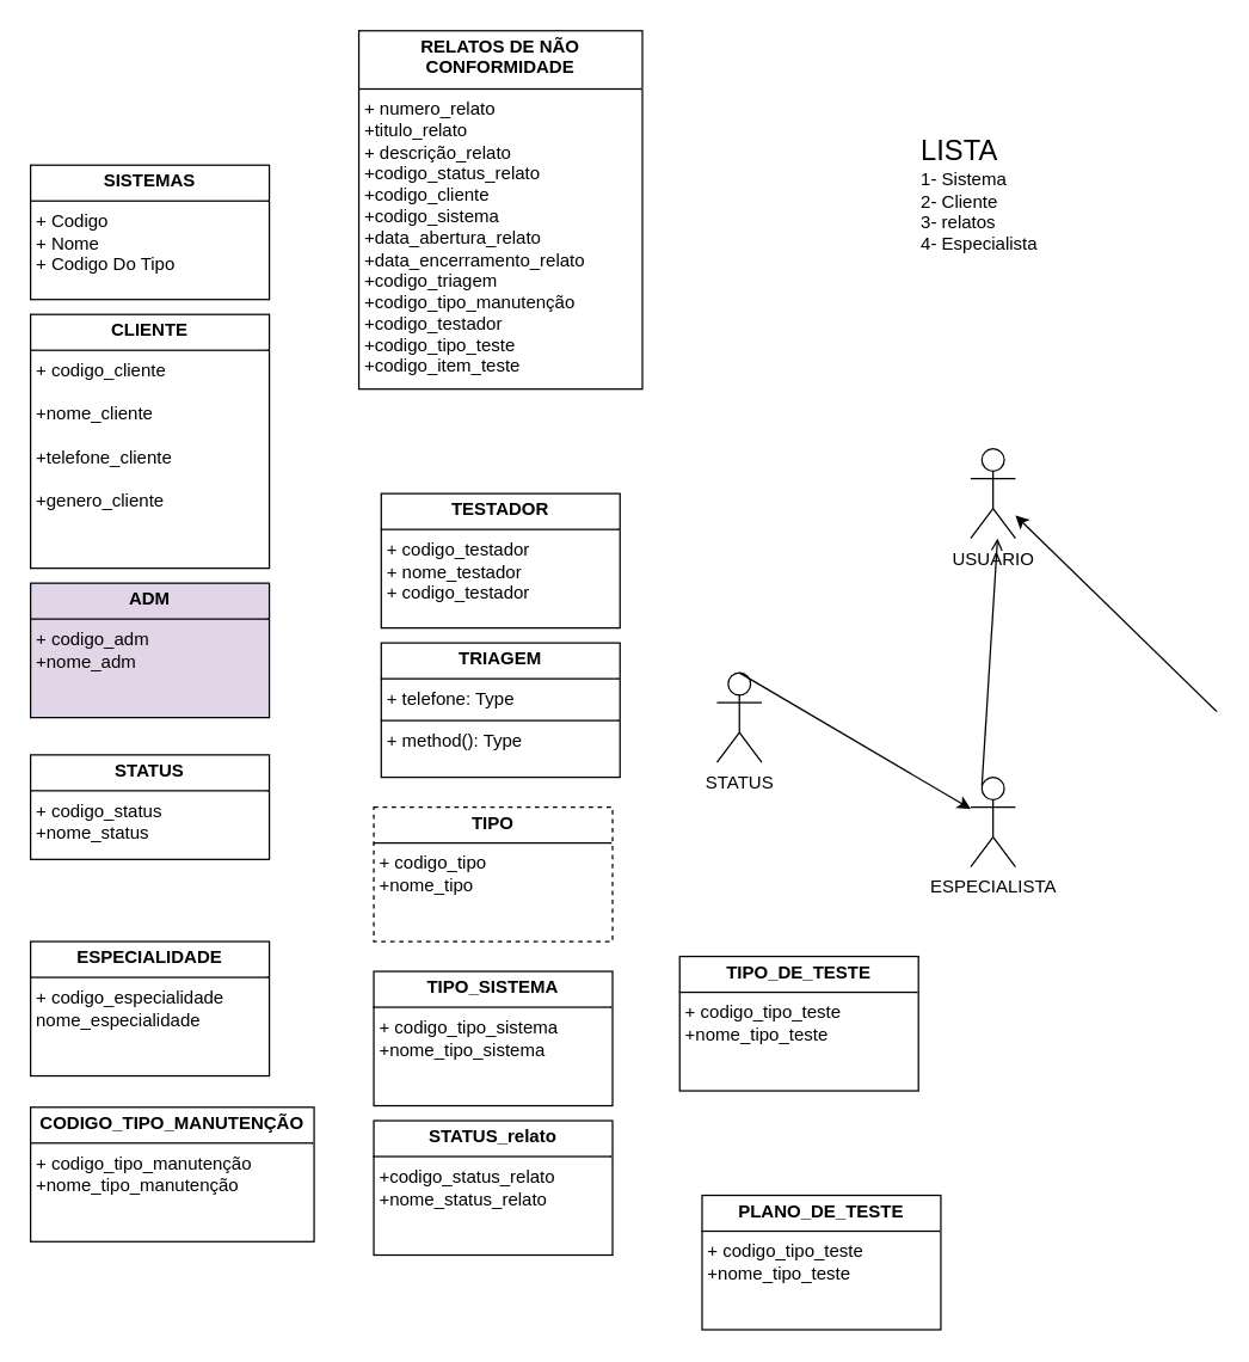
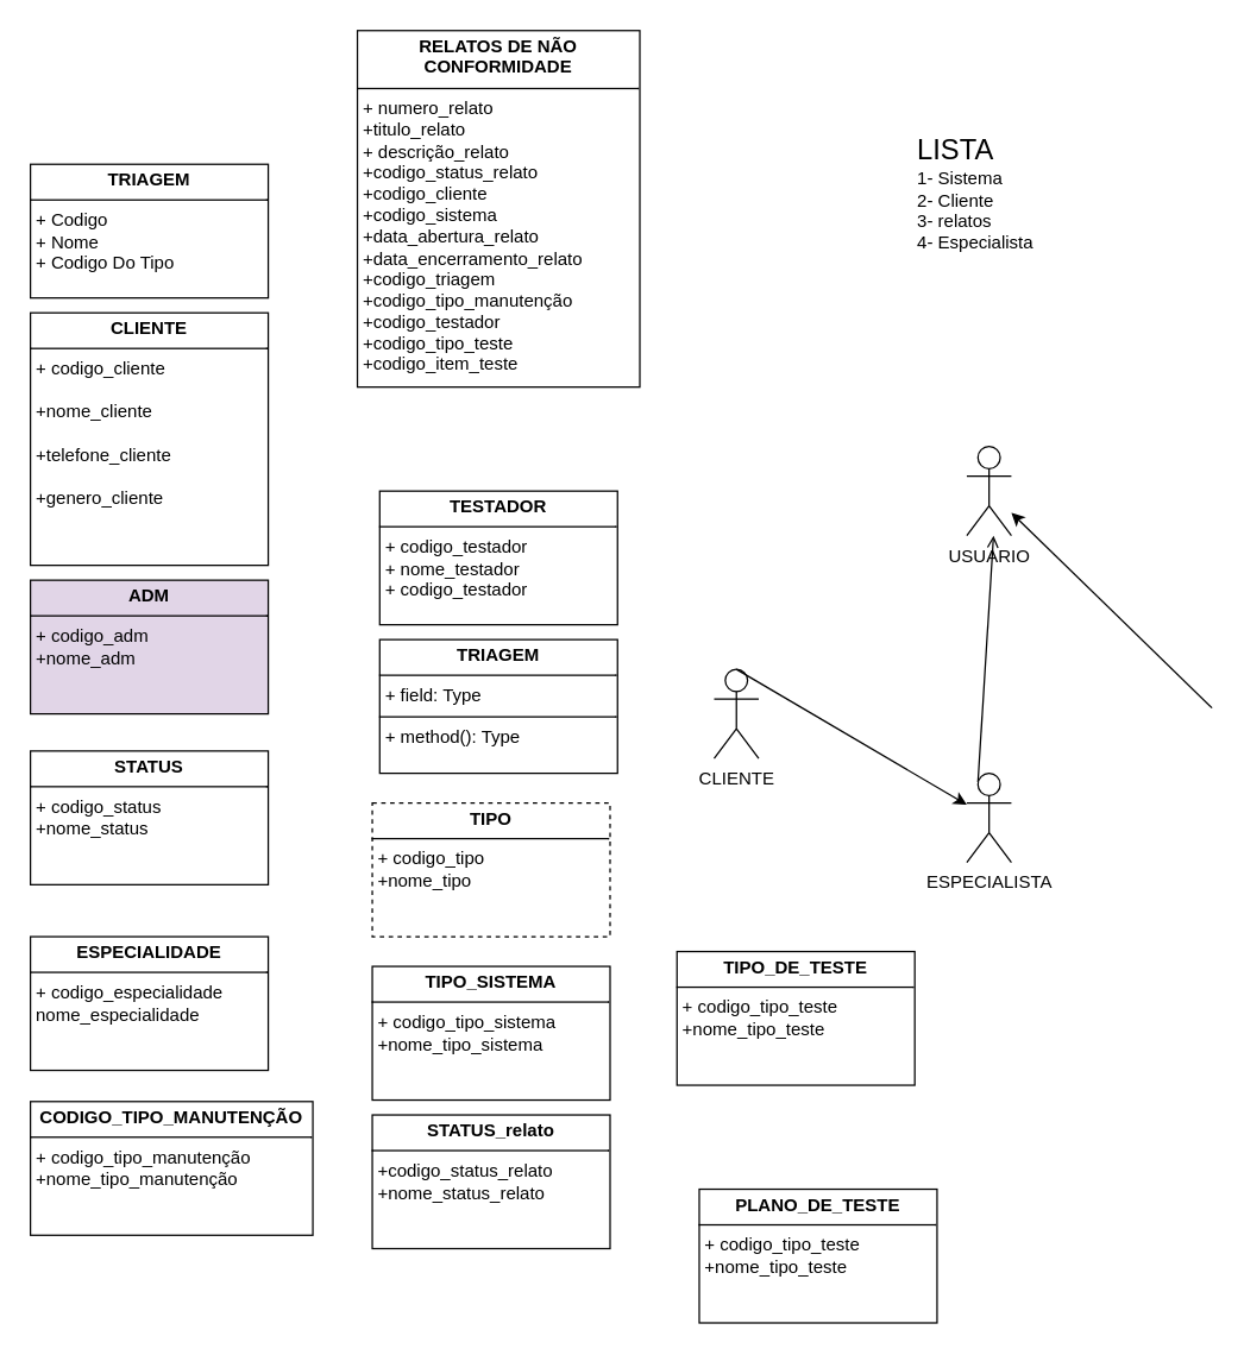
- <mxCell id="2" value="&lt;p style=&quot;margin:0px;margin-top:4px;text-align:center;&quot;&gt;&lt;b&gt;SISTEMAS&lt;/b&gt;&lt;/p&gt;&lt;hr size=&quot;1&quot; style=&quot;border-style:solid;&quot;&gt;&lt;p style=&quot;margin:0px;margin-left:4px;&quot;&gt;+ Codigo&amp;nbsp;&lt;/p&gt;&lt;p style=&quot;margin:0px;margin-left:4px;&quot;&gt;+ Nome&amp;nbsp;&lt;/p&gt;&lt;p style=&quot;margin:0px;margin-left:4px;&quot;&gt;+ Codigo Do Tipo&lt;/p&gt;" style="verticalAlign=top;align=left;overflow=fill;html=1;whiteSpace=wrap;" vertex="1" parent="1"><mxGeometry x="20" y="110" width="160" height="90" as="geometry" /></mxCell>
+ <mxCell id="2" value="&lt;p style=&quot;margin:0px;margin-top:4px;text-align:center;&quot;&gt;&lt;b&gt;TRIAGEM&lt;/b&gt;&lt;/p&gt;&lt;hr size=&quot;1&quot; style=&quot;border-style:solid;&quot;&gt;&lt;p style=&quot;margin:0px;margin-left:4px;&quot;&gt;+ Codigo&amp;nbsp;&lt;/p&gt;&lt;p style=&quot;margin:0px;margin-left:4px;&quot;&gt;+ Nome&amp;nbsp;&lt;/p&gt;&lt;p style=&quot;margin:0px;margin-left:4px;&quot;&gt;+ Codigo Do Tipo&lt;/p&gt;" style="verticalAlign=top;align=left;overflow=fill;html=1;whiteSpace=wrap;" vertex="1" parent="1"><mxGeometry x="20" y="110" width="160" height="90" as="geometry" /></mxCell>
- <mxCell id="17" value="&lt;p style=&quot;margin:0px;margin-top:4px;text-align:center;&quot;&gt;&lt;b&gt;TRIAGEM&lt;/b&gt;&lt;/p&gt;&lt;hr size=&quot;1&quot; style=&quot;border-style:solid;&quot;&gt;&lt;p style=&quot;margin:0px;margin-left:4px;&quot;&gt;+ telefone: Type&lt;/p&gt;&lt;hr size=&quot;1&quot; style=&quot;border-style:solid;&quot;&gt;&lt;p style=&quot;margin:0px;margin-left:4px;&quot;&gt;+ method(): Type&lt;/p&gt;" style="verticalAlign=top;align=left;overflow=fill;html=1;whiteSpace=wrap;" vertex="1" parent="1"><mxGeometry x="255" y="430" width="160" height="90" as="geometry" /></mxCell>
+ <mxCell id="17" value="&lt;p style=&quot;margin:0px;margin-top:4px;text-align:center;&quot;&gt;&lt;b&gt;TRIAGEM&lt;/b&gt;&lt;/p&gt;&lt;hr size=&quot;1&quot; style=&quot;border-style:solid;&quot;&gt;&lt;p style=&quot;margin:0px;margin-left:4px;&quot;&gt;+ field: Type&lt;/p&gt;&lt;hr size=&quot;1&quot; style=&quot;border-style:solid;&quot;&gt;&lt;p style=&quot;margin:0px;margin-left:4px;&quot;&gt;+ method(): Type&lt;/p&gt;" style="verticalAlign=top;align=left;overflow=fill;html=1;whiteSpace=wrap;" vertex="1" parent="1"><mxGeometry x="255" y="430" width="160" height="90" as="geometry" /></mxCell>
- <mxCell id="9" value="STATUS" style="shape=umlActor;verticalLabelPosition=bottom;verticalAlign=top;html=1;outlineConnect=0;" vertex="1" parent="1"><mxGeometry x="480" y="450" width="30" height="60" as="geometry" /></mxCell>
+ <mxCell id="9" value="CLIENTE" style="shape=umlActor;verticalLabelPosition=bottom;verticalAlign=top;html=1;outlineConnect=0;" vertex="1" parent="1"><mxGeometry x="480" y="450" width="30" height="60" as="geometry" /></mxCell>
- <mxCell id="5" value="&lt;p style=&quot;margin:0px;margin-top:4px;text-align:center;&quot;&gt;&lt;b&gt;STATUS&lt;/b&gt;&lt;/p&gt;&lt;hr size=&quot;1&quot; style=&quot;border-style:solid;&quot;&gt;&lt;p style=&quot;margin:0px;margin-left:4px;&quot;&gt;+ codigo_status&lt;/p&gt;&lt;p style=&quot;margin:0px;margin-left:4px;&quot;&gt;+nome_status&lt;/p&gt;" style="verticalAlign=top;align=left;overflow=fill;html=1;whiteSpace=wrap;" vertex="1" parent="1"><mxGeometry x="20" y="505" width="160" height="70" as="geometry" /></mxCell>
+ <mxCell id="5" value="&lt;p style=&quot;margin:0px;margin-top:4px;text-align:center;&quot;&gt;&lt;b&gt;STATUS&lt;/b&gt;&lt;/p&gt;&lt;hr size=&quot;1&quot; style=&quot;border-style:solid;&quot;&gt;&lt;p style=&quot;margin:0px;margin-left:4px;&quot;&gt;+ codigo_status&lt;/p&gt;&lt;p style=&quot;margin:0px;margin-left:4px;&quot;&gt;+nome_status&lt;/p&gt;" style="verticalAlign=top;align=left;overflow=fill;html=1;whiteSpace=wrap;" vertex="1" parent="1"><mxGeometry x="20" y="505" width="160" height="90" as="geometry" /></mxCell>
